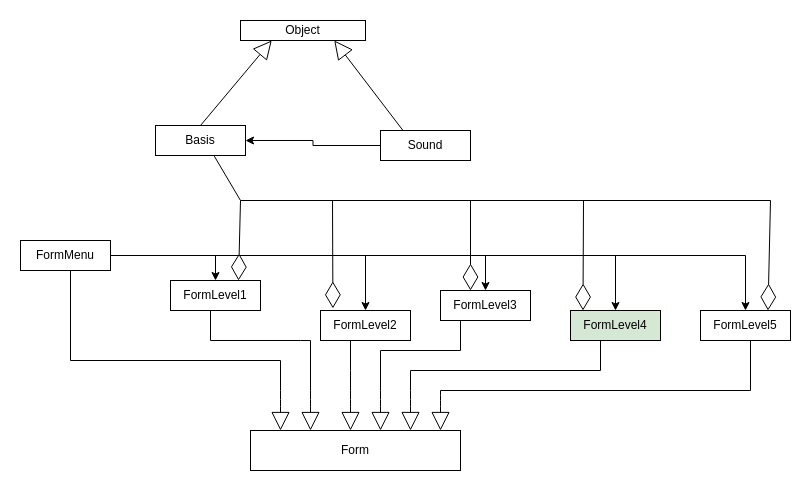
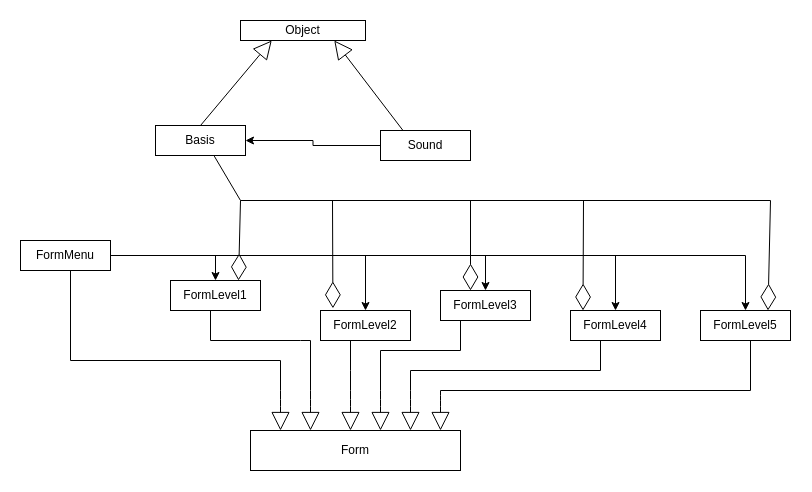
- <mxCell id="18" value="FormLevel4" style="rounded=0;whiteSpace=wrap;html=1;fillColor=#d5e8d4;" vertex="1" parent="1"><mxGeometry x="570" y="310" width="90" height="30" as="geometry" /></mxCell>
+ <mxCell id="18" value="FormLevel4" style="rounded=0;whiteSpace=wrap;html=1;" vertex="1" parent="1"><mxGeometry x="570" y="310" width="90" height="30" as="geometry" /></mxCell>
